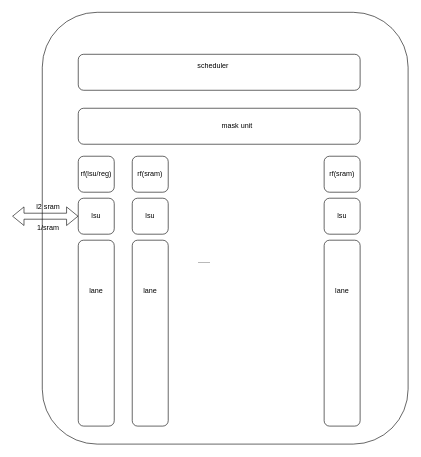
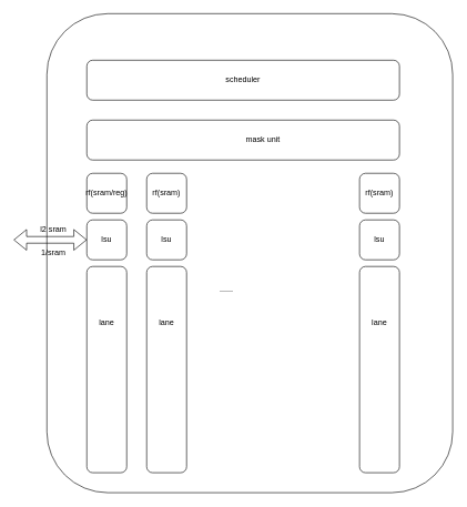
- <mxCell id="4" value="scheduler" style="text;html=1;strokeColor=none;fillColor=none;align=center;verticalAlign=middle;whiteSpace=wrap;rounded=0;" parent="1" vertex="1"><mxGeometry x="325" y="95" width="60" height="30" as="geometry" /></mxCell>
+ <mxCell id="4" value="scheduler" style="text;html=1;strokeColor=none;fillColor=none;align=center;verticalAlign=middle;whiteSpace=wrap;rounded=0;" parent="1" vertex="1"><mxGeometry x="335" y="105" width="60" height="30" as="geometry" /></mxCell>
- <mxCell id="10" value="rf(lsu/reg)" style="text;html=1;strokeColor=none;fillColor=none;align=center;verticalAlign=middle;whiteSpace=wrap;rounded=0;" parent="1" vertex="1"><mxGeometry x="130" y="275" width="60" height="30" as="geometry" /></mxCell>
+ <mxCell id="10" value="rf(sram/reg)" style="text;html=1;strokeColor=none;fillColor=none;align=center;verticalAlign=middle;whiteSpace=wrap;rounded=0;" parent="1" vertex="1"><mxGeometry x="130" y="275" width="60" height="30" as="geometry" /></mxCell>
